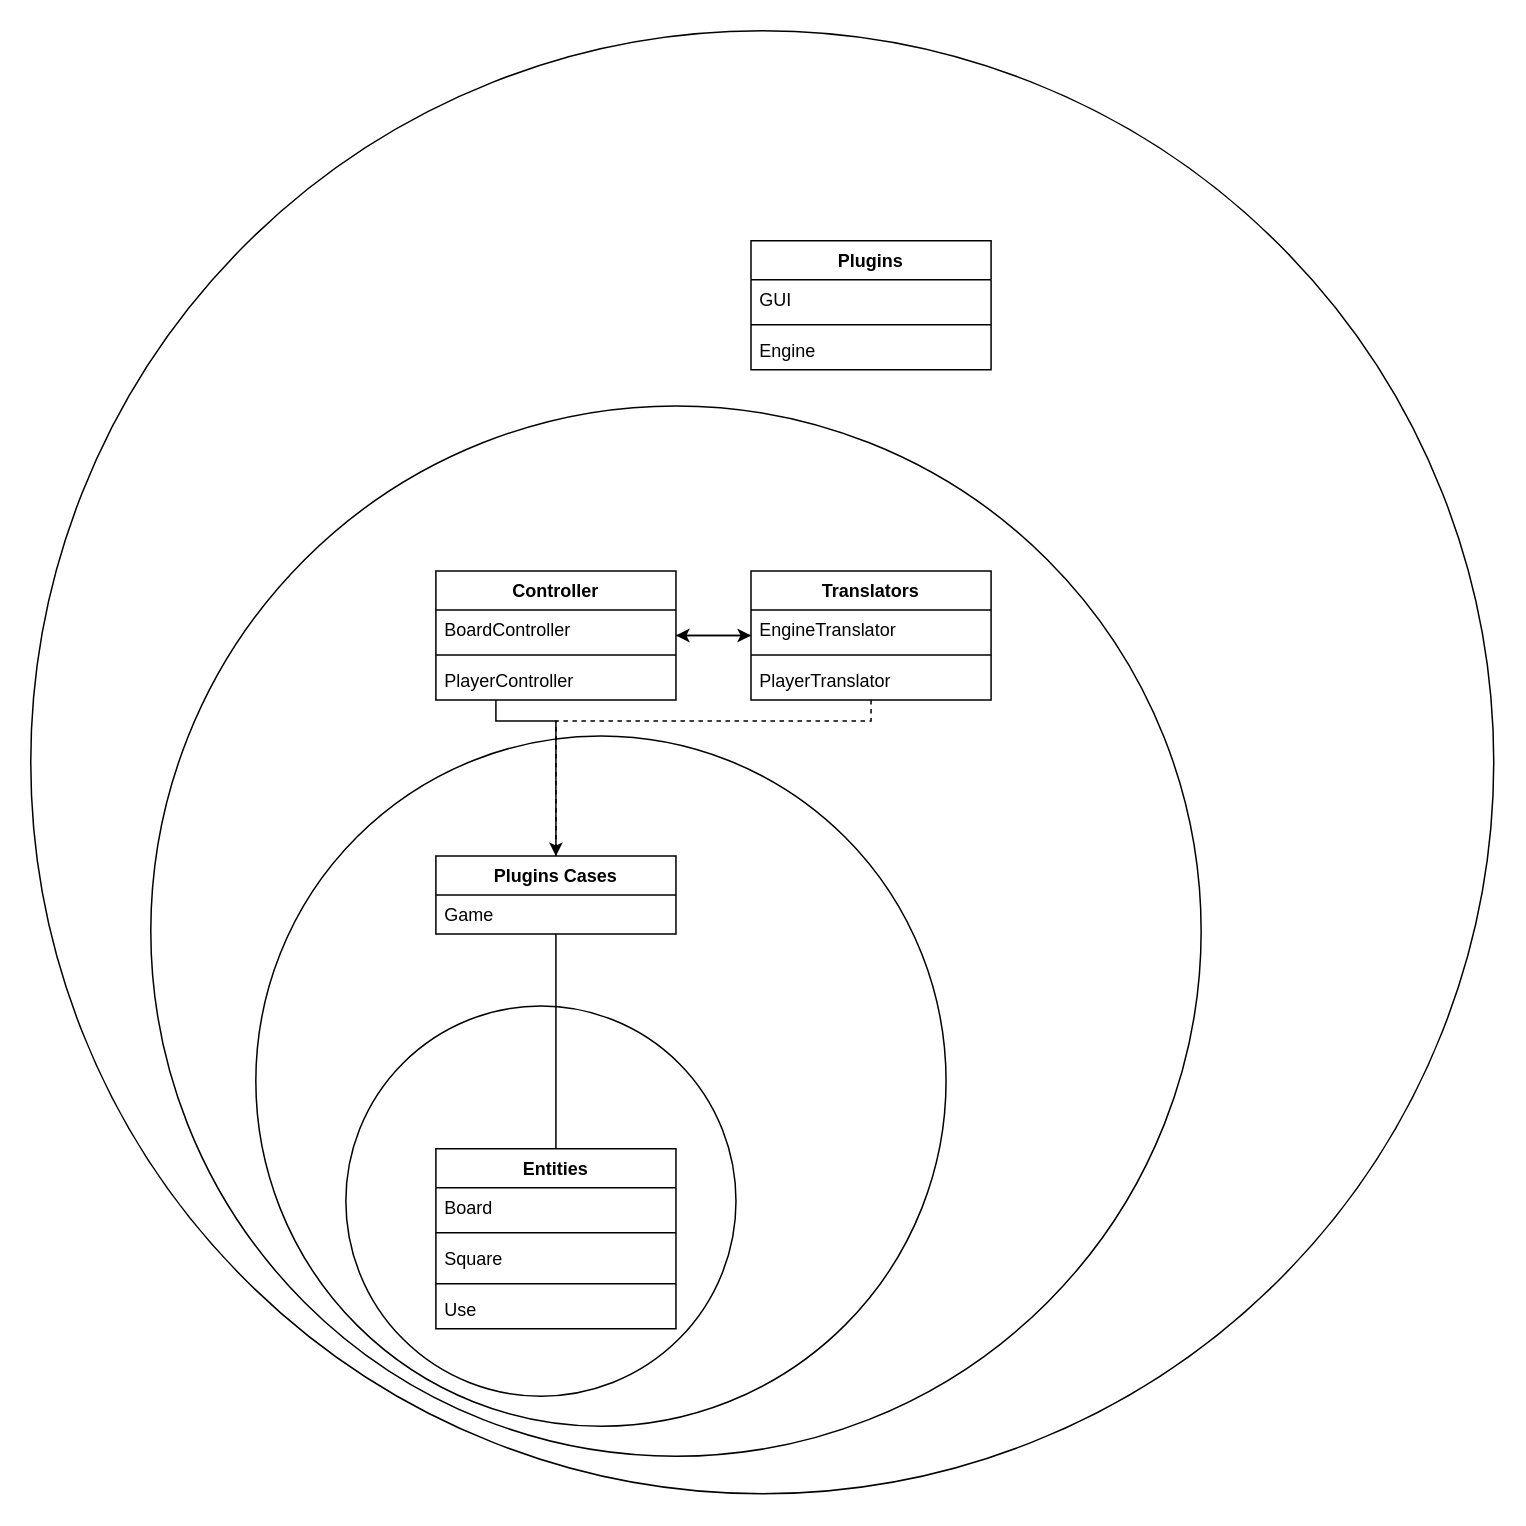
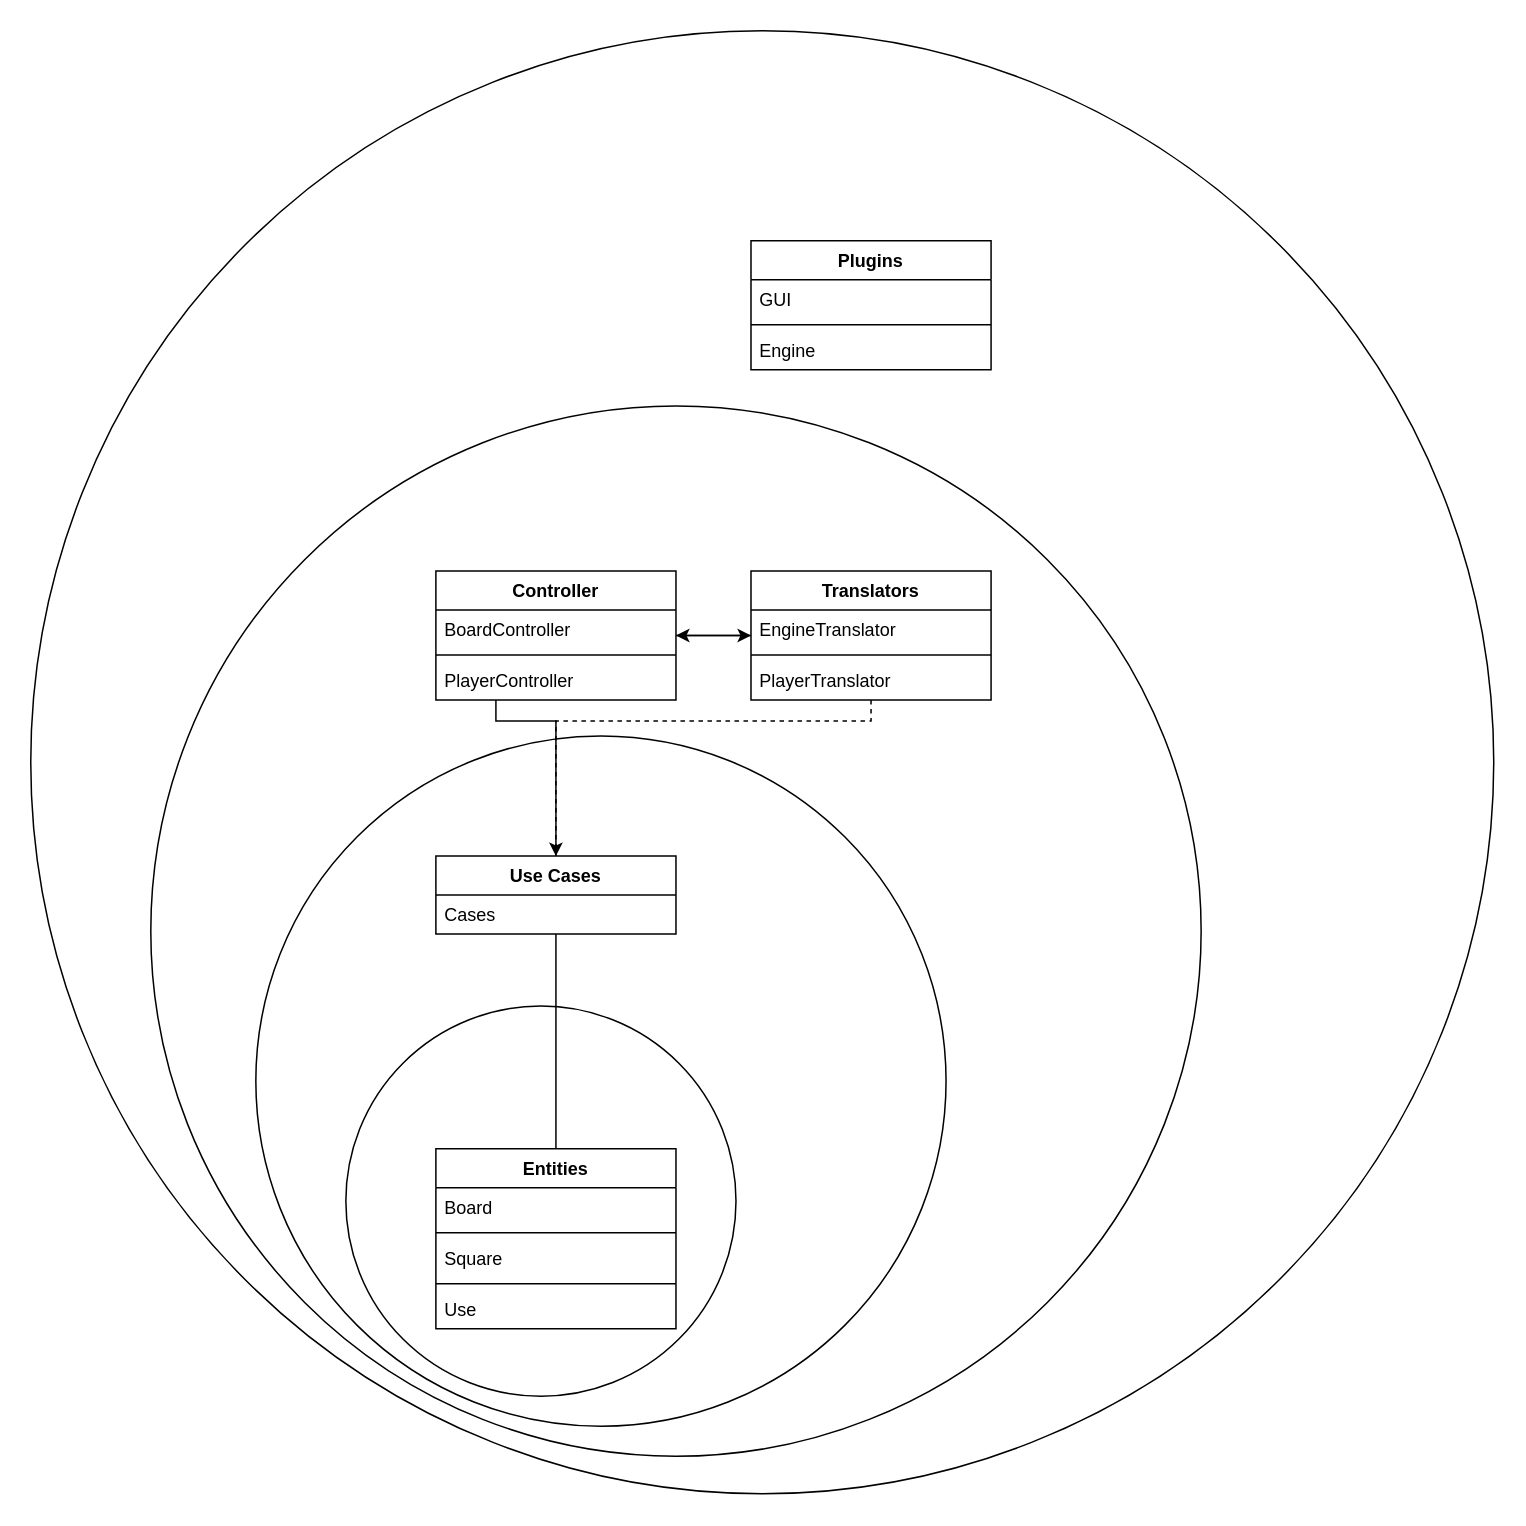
- <mxCell id="13" value="Plugins Cases" style="swimlane;fontStyle=1;align=center;verticalAlign=top;childLayout=stackLayout;horizontal=1;startSize=26;horizontalStack=0;resizeParent=1;resizeParentMax=0;resizeLast=0;collapsible=1;marginBottom=0;fontColor=default;strokeColor=default;fillColor=default;" vertex="1" parent="1"><mxGeometry x="290" y="570" width="160" height="52" as="geometry"><mxRectangle x="-660" y="270" width="80" height="26" as="alternateBounds" /></mxGeometry></mxCell>
+ <mxCell id="13" value="Use Cases" style="swimlane;fontStyle=1;align=center;verticalAlign=top;childLayout=stackLayout;horizontal=1;startSize=26;horizontalStack=0;resizeParent=1;resizeParentMax=0;resizeLast=0;collapsible=1;marginBottom=0;fontColor=default;strokeColor=default;fillColor=default;" vertex="1" parent="1"><mxGeometry x="290" y="570" width="160" height="52" as="geometry"><mxRectangle x="-660" y="270" width="80" height="26" as="alternateBounds" /></mxGeometry></mxCell>
- <mxCell id="14" value="Game" style="text;strokeColor=none;fillColor=none;align=left;verticalAlign=top;spacingLeft=4;spacingRight=4;overflow=hidden;rotatable=0;points=[[0,0.5],[1,0.5]];portConstraint=eastwest;fontColor=default;" vertex="1" parent="13"><mxGeometry y="26" width="160" height="26" as="geometry" /></mxCell>
+ <mxCell id="14" value="Cases" style="text;strokeColor=none;fillColor=none;align=left;verticalAlign=top;spacingLeft=4;spacingRight=4;overflow=hidden;rotatable=0;points=[[0,0.5],[1,0.5]];portConstraint=eastwest;fontColor=default;" vertex="1" parent="13"><mxGeometry y="26" width="160" height="26" as="geometry" /></mxCell>
